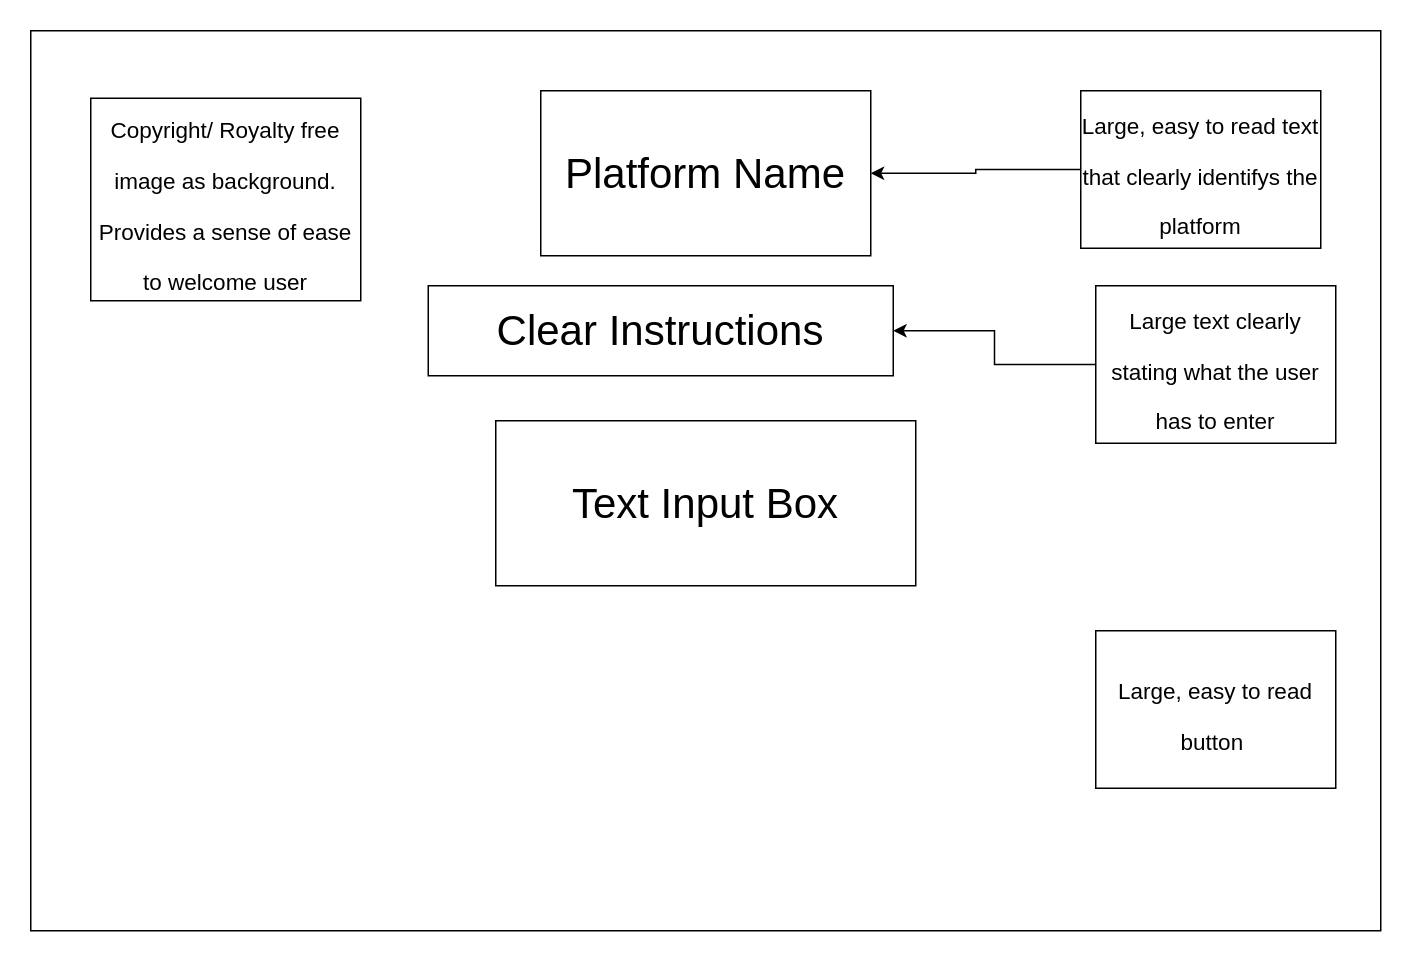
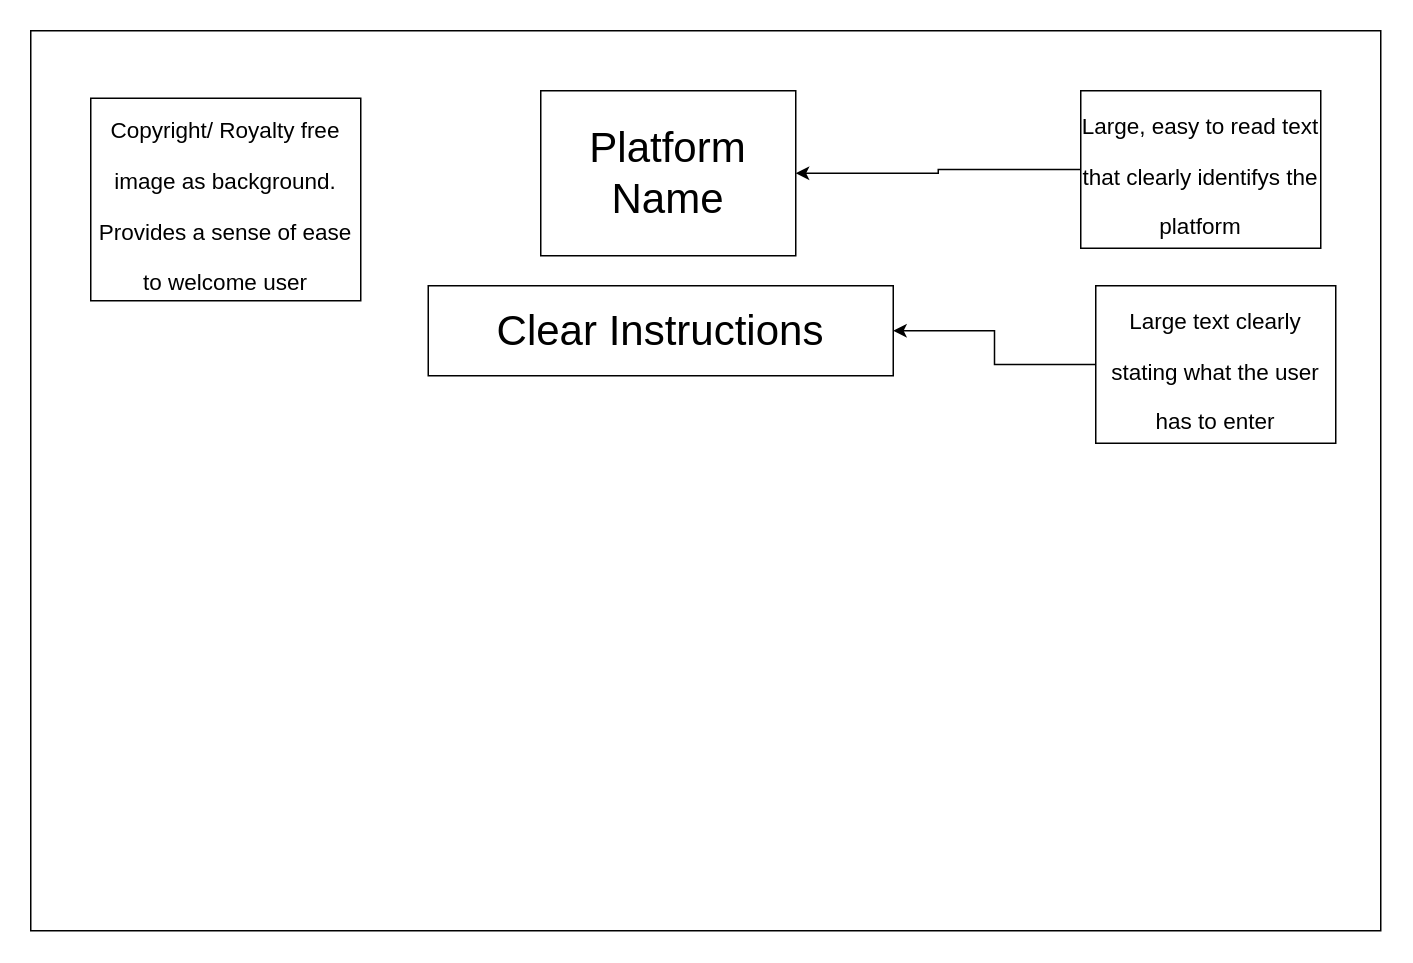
- <mxCell id="3" value="Platform Name" style="rounded=0;whiteSpace=wrap;html=1;fontSize=28;" vertex="1" parent="1"><mxGeometry x="360" y="60" width="220" height="110" as="geometry" /></mxCell>
+ <mxCell id="3" value="Platform Name" style="rounded=0;whiteSpace=wrap;html=1;fontSize=28;" vertex="1" parent="1"><mxGeometry x="360" y="60" width="170" height="110" as="geometry" /></mxCell>
- <mxCell id="4" value="Text Input Box" style="rounded=0;whiteSpace=wrap;html=1;fontSize=28;" vertex="1" parent="1"><mxGeometry x="330" y="280" width="280" height="110" as="geometry" /></mxCell>
- <mxCell id="10" value="&lt;span style=&quot;font-size: 15px;&quot;&gt;Large, easy to read button&amp;nbsp;&lt;/span&gt;" style="rounded=0;whiteSpace=wrap;html=1;fontSize=28;" vertex="1" parent="1"><mxGeometry x="730" y="420" width="160" height="105" as="geometry" /></mxCell>
